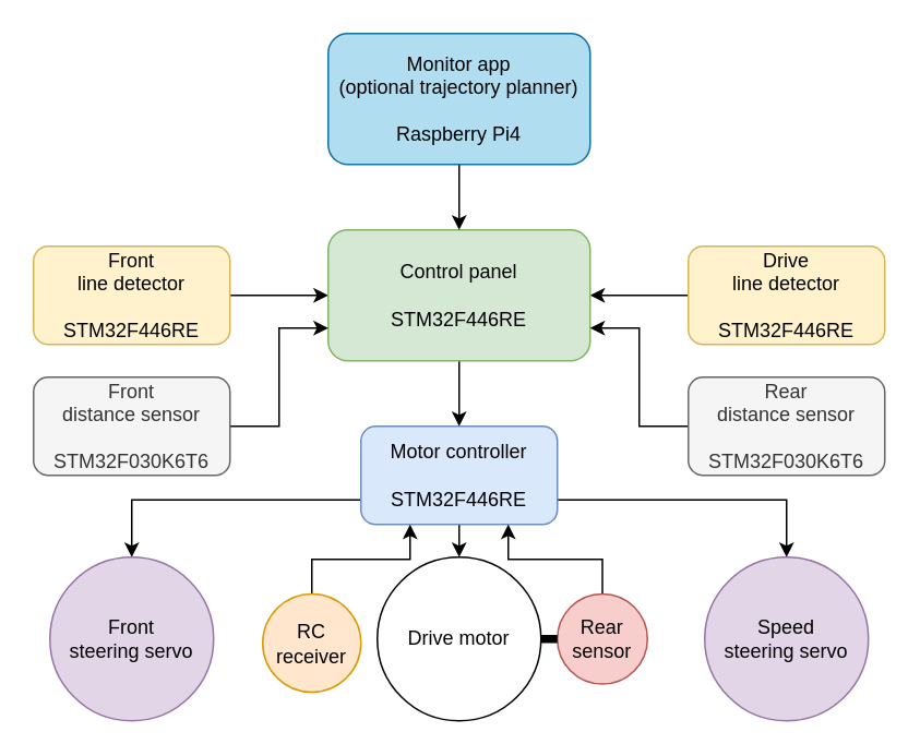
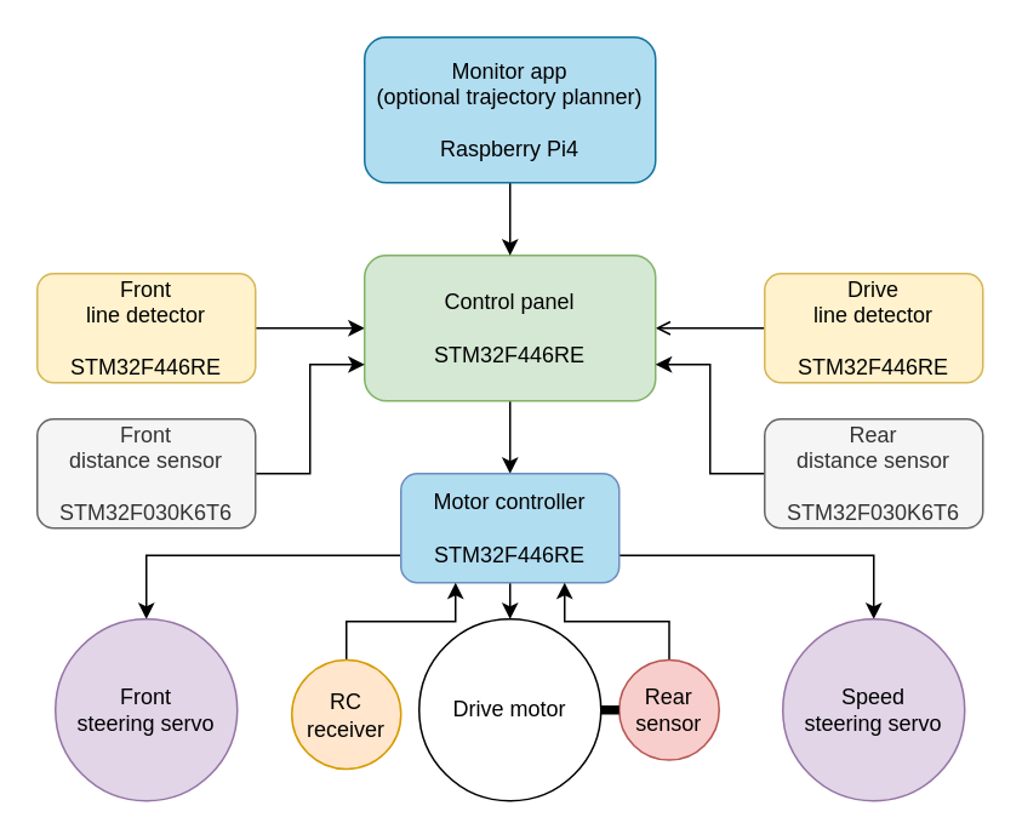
- <mxCell id="2" style="edgeStyle=orthogonalEdgeStyle;rounded=0;orthogonalLoop=1;jettySize=auto;html=1;exitX=0;exitY=0.5;exitDx=0;exitDy=0;" edge="1" parent="1" source="3" target="7"><mxGeometry relative="1" as="geometry" /></mxCell>
+ <mxCell id="2" style="edgeStyle=orthogonalEdgeStyle;rounded=0;orthogonalLoop=1;jettySize=auto;html=1;exitX=0;exitY=0.5;exitDx=0;exitDy=0;endArrow=open;" edge="1" parent="1" source="3" target="7"><mxGeometry relative="1" as="geometry" /></mxCell>
- <mxCell id="13" value="&lt;div&gt;Motor controller&lt;/div&gt;&lt;div&gt;&lt;br&gt;&lt;/div&gt;&lt;div&gt;STM32F446RE&lt;br&gt;&lt;/div&gt;" style="rounded=1;whiteSpace=wrap;html=1;fillColor=#dae8fc;strokeColor=#6c8ebf;" vertex="1" parent="1"><mxGeometry x="220" y="260" width="120" height="60" as="geometry" /></mxCell>
+ <mxCell id="13" value="&lt;div&gt;Motor controller&lt;/div&gt;&lt;div&gt;&lt;br&gt;&lt;/div&gt;&lt;div&gt;STM32F446RE&lt;br&gt;&lt;/div&gt;" style="rounded=1;whiteSpace=wrap;html=1;fillColor=#b1ddf0;strokeColor=#6c8ebf;" vertex="1" parent="1"><mxGeometry x="220" y="260" width="120" height="60" as="geometry" /></mxCell>
